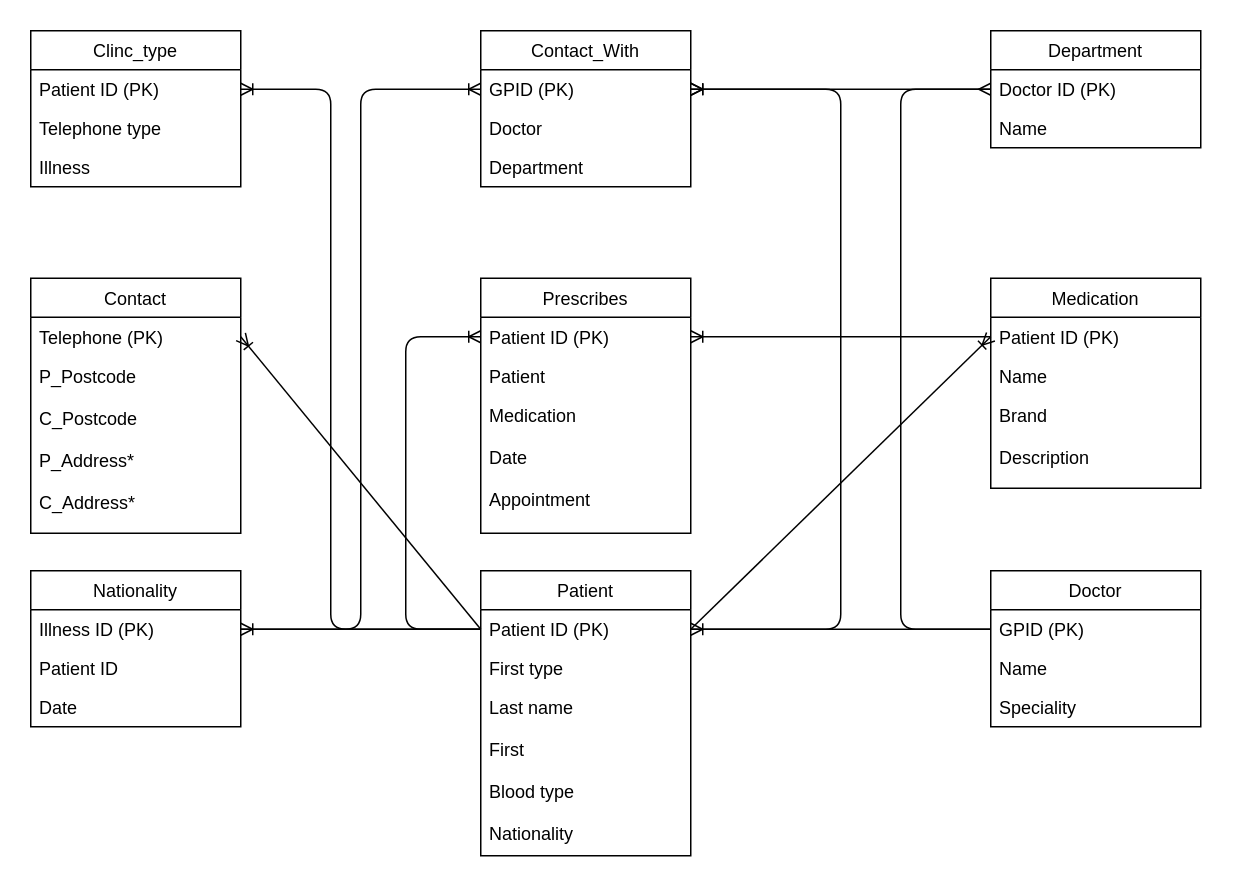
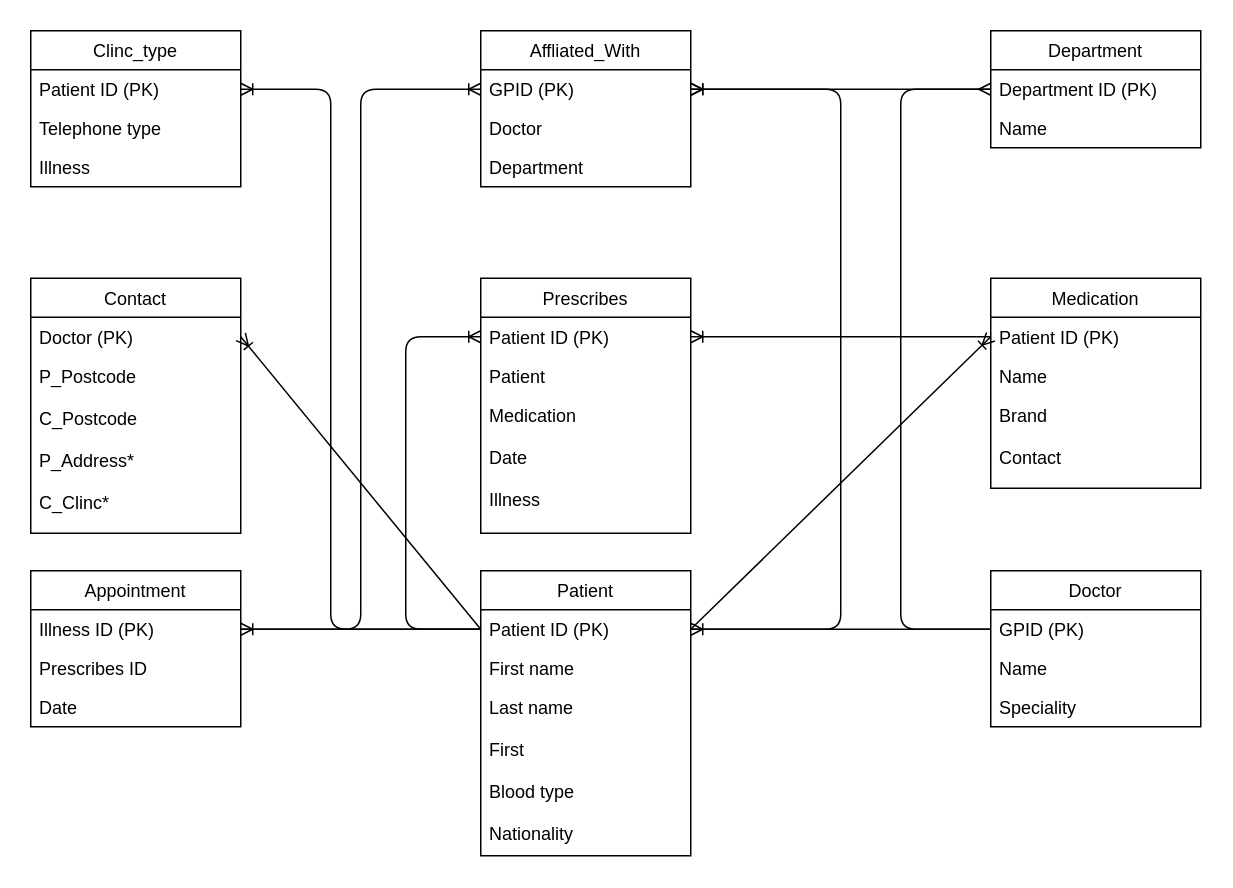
- <mxCell id="21" value="Contact_With" style="swimlane;fontStyle=0;childLayout=stackLayout;horizontal=1;startSize=26;fillColor=none;horizontalStack=0;resizeParent=1;resizeParentMax=0;resizeLast=0;collapsible=1;marginBottom=0;" vertex="1" parent="1"><mxGeometry x="320" y="20" width="140" height="104" as="geometry" /></mxCell>
+ <mxCell id="21" value="Affliated_With" style="swimlane;fontStyle=0;childLayout=stackLayout;horizontal=1;startSize=26;fillColor=none;horizontalStack=0;resizeParent=1;resizeParentMax=0;resizeLast=0;collapsible=1;marginBottom=0;" vertex="1" parent="1"><mxGeometry x="320" y="20" width="140" height="104" as="geometry" /></mxCell>
- <mxCell id="19" value="Doctor ID (PK)" style="text;strokeColor=none;fillColor=none;align=left;verticalAlign=top;spacingLeft=4;spacingRight=4;overflow=hidden;rotatable=0;points=[[0,0.5],[1,0.5]];portConstraint=eastwest;" vertex="1" parent="18"><mxGeometry y="26" width="140" height="26" as="geometry" /></mxCell>
+ <mxCell id="19" value="Department ID (PK)" style="text;strokeColor=none;fillColor=none;align=left;verticalAlign=top;spacingLeft=4;spacingRight=4;overflow=hidden;rotatable=0;points=[[0,0.5],[1,0.5]];portConstraint=eastwest;" vertex="1" parent="18"><mxGeometry y="26" width="140" height="26" as="geometry" /></mxCell>
- <mxCell id="30" value="Telephone (PK)" style="text;strokeColor=none;fillColor=none;align=left;verticalAlign=top;spacingLeft=4;spacingRight=4;overflow=hidden;rotatable=0;points=[[0,0.5],[1,0.5]];portConstraint=eastwest;" vertex="1" parent="29"><mxGeometry y="26" width="140" height="26" as="geometry" /></mxCell>
+ <mxCell id="30" value="Doctor (PK)" style="text;strokeColor=none;fillColor=none;align=left;verticalAlign=top;spacingLeft=4;spacingRight=4;overflow=hidden;rotatable=0;points=[[0,0.5],[1,0.5]];portConstraint=eastwest;" vertex="1" parent="29"><mxGeometry y="26" width="140" height="26" as="geometry" /></mxCell>
- <mxCell id="31" value="P_Postcode&#10;&#10;C_Postcode&#10;&#10;P_Address*&#10;&#10;C_Address*&#10;" style="text;strokeColor=none;fillColor=none;align=left;verticalAlign=top;spacingLeft=4;spacingRight=4;overflow=hidden;rotatable=0;points=[[0,0.5],[1,0.5]];portConstraint=eastwest;" vertex="1" parent="29"><mxGeometry y="52" width="140" height="118" as="geometry" /></mxCell>
+ <mxCell id="31" value="P_Postcode&#10;&#10;C_Postcode&#10;&#10;P_Address*&#10;&#10;C_Clinc*&#10;" style="text;strokeColor=none;fillColor=none;align=left;verticalAlign=top;spacingLeft=4;spacingRight=4;overflow=hidden;rotatable=0;points=[[0,0.5],[1,0.5]];portConstraint=eastwest;" vertex="1" parent="29"><mxGeometry y="52" width="140" height="118" as="geometry" /></mxCell>
- <mxCell id="9" value="Medication&#10;&#10;Date&#10;&#10;Appointment" style="text;strokeColor=none;fillColor=none;align=left;verticalAlign=top;spacingLeft=4;spacingRight=4;overflow=hidden;rotatable=0;points=[[0,0.5],[1,0.5]];portConstraint=eastwest;" vertex="1" parent="6"><mxGeometry y="78" width="140" height="92" as="geometry" /></mxCell>
+ <mxCell id="9" value="Medication&#10;&#10;Date&#10;&#10;Illness" style="text;strokeColor=none;fillColor=none;align=left;verticalAlign=top;spacingLeft=4;spacingRight=4;overflow=hidden;rotatable=0;points=[[0,0.5],[1,0.5]];portConstraint=eastwest;" vertex="1" parent="6"><mxGeometry y="78" width="140" height="92" as="geometry" /></mxCell>
- <mxCell id="17" value="Brand&#10;&#10;Description" style="text;strokeColor=none;fillColor=none;align=left;verticalAlign=top;spacingLeft=4;spacingRight=4;overflow=hidden;rotatable=0;points=[[0,0.5],[1,0.5]];portConstraint=eastwest;" vertex="1" parent="14"><mxGeometry y="78" width="140" height="62" as="geometry" /></mxCell>
+ <mxCell id="17" value="Brand&#10;&#10;Contact" style="text;strokeColor=none;fillColor=none;align=left;verticalAlign=top;spacingLeft=4;spacingRight=4;overflow=hidden;rotatable=0;points=[[0,0.5],[1,0.5]];portConstraint=eastwest;" vertex="1" parent="14"><mxGeometry y="78" width="140" height="62" as="geometry" /></mxCell>
- <mxCell id="2" value="Nationality" style="swimlane;fontStyle=0;childLayout=stackLayout;horizontal=1;startSize=26;fillColor=none;horizontalStack=0;resizeParent=1;resizeParentMax=0;resizeLast=0;collapsible=1;marginBottom=0;" vertex="1" parent="1"><mxGeometry x="20" y="380" width="140" height="104" as="geometry" /></mxCell>
+ <mxCell id="2" value="Appointment" style="swimlane;fontStyle=0;childLayout=stackLayout;horizontal=1;startSize=26;fillColor=none;horizontalStack=0;resizeParent=1;resizeParentMax=0;resizeLast=0;collapsible=1;marginBottom=0;" vertex="1" parent="1"><mxGeometry x="20" y="380" width="140" height="104" as="geometry" /></mxCell>
- <mxCell id="4" value="Patient ID" style="text;strokeColor=none;fillColor=none;align=left;verticalAlign=top;spacingLeft=4;spacingRight=4;overflow=hidden;rotatable=0;points=[[0,0.5],[1,0.5]];portConstraint=eastwest;" vertex="1" parent="2"><mxGeometry y="52" width="140" height="26" as="geometry" /></mxCell>
+ <mxCell id="4" value="Prescribes ID" style="text;strokeColor=none;fillColor=none;align=left;verticalAlign=top;spacingLeft=4;spacingRight=4;overflow=hidden;rotatable=0;points=[[0,0.5],[1,0.5]];portConstraint=eastwest;" vertex="1" parent="2"><mxGeometry y="52" width="140" height="26" as="geometry" /></mxCell>
- <mxCell id="12" value="First type" style="text;strokeColor=none;fillColor=none;align=left;verticalAlign=top;spacingLeft=4;spacingRight=4;overflow=hidden;rotatable=0;points=[[0,0.5],[1,0.5]];portConstraint=eastwest;" vertex="1" parent="10"><mxGeometry y="52" width="140" height="26" as="geometry" /></mxCell>
+ <mxCell id="12" value="First name" style="text;strokeColor=none;fillColor=none;align=left;verticalAlign=top;spacingLeft=4;spacingRight=4;overflow=hidden;rotatable=0;points=[[0,0.5],[1,0.5]];portConstraint=eastwest;" vertex="1" parent="10"><mxGeometry y="52" width="140" height="26" as="geometry" /></mxCell>
